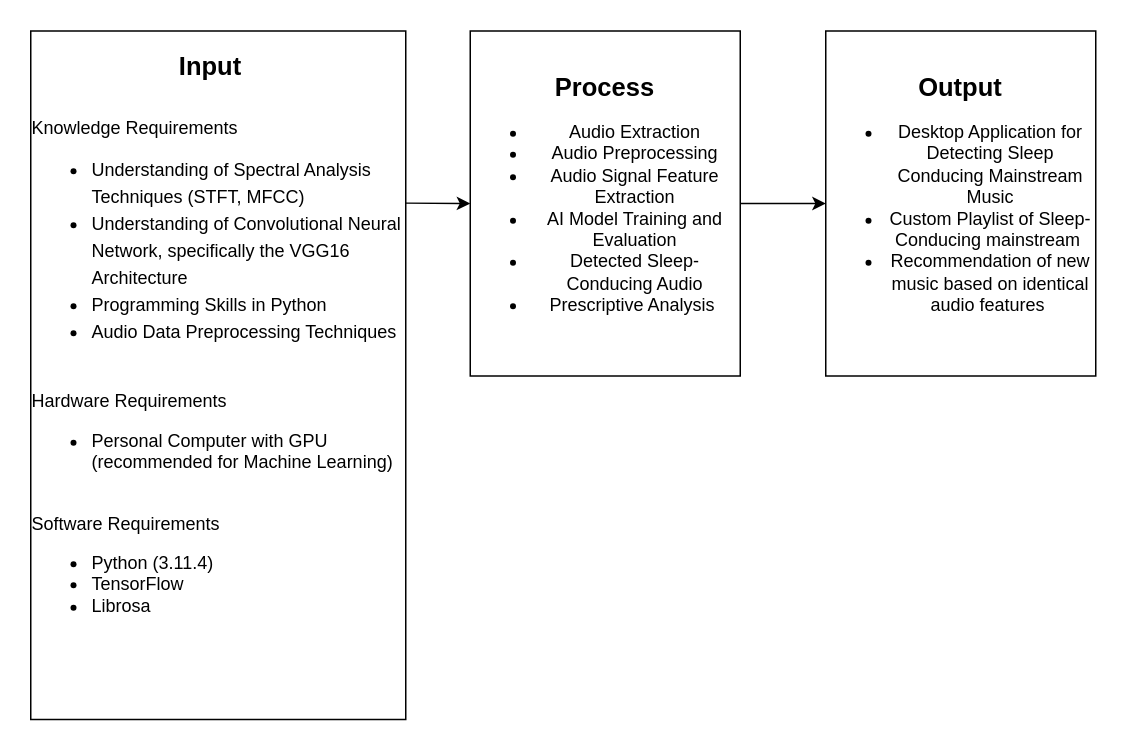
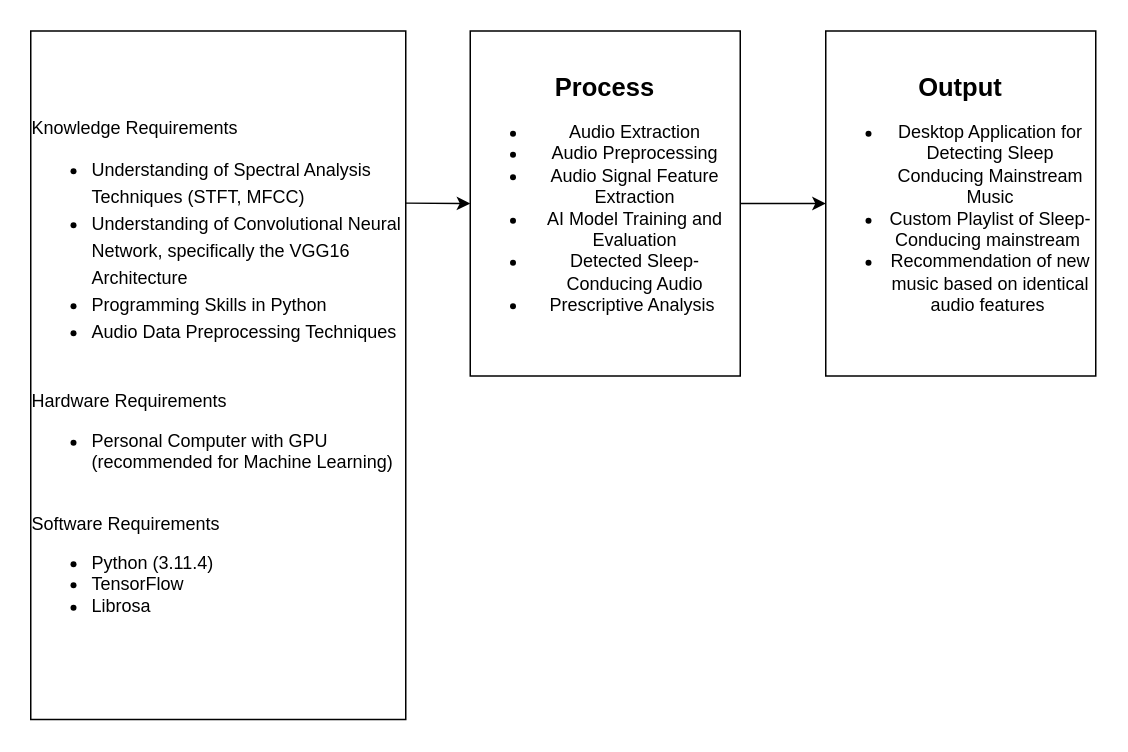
- <mxCell id="4" value="&lt;b&gt;&lt;font style=&quot;font-size: 17px;&quot;&gt;Input&lt;/font&gt;&lt;/b&gt;" style="text;html=1;align=center;verticalAlign=middle;whiteSpace=wrap;rounded=0;" vertex="1" parent="1"><mxGeometry x="110" y="30" width="60" height="30" as="geometry" /></mxCell>
